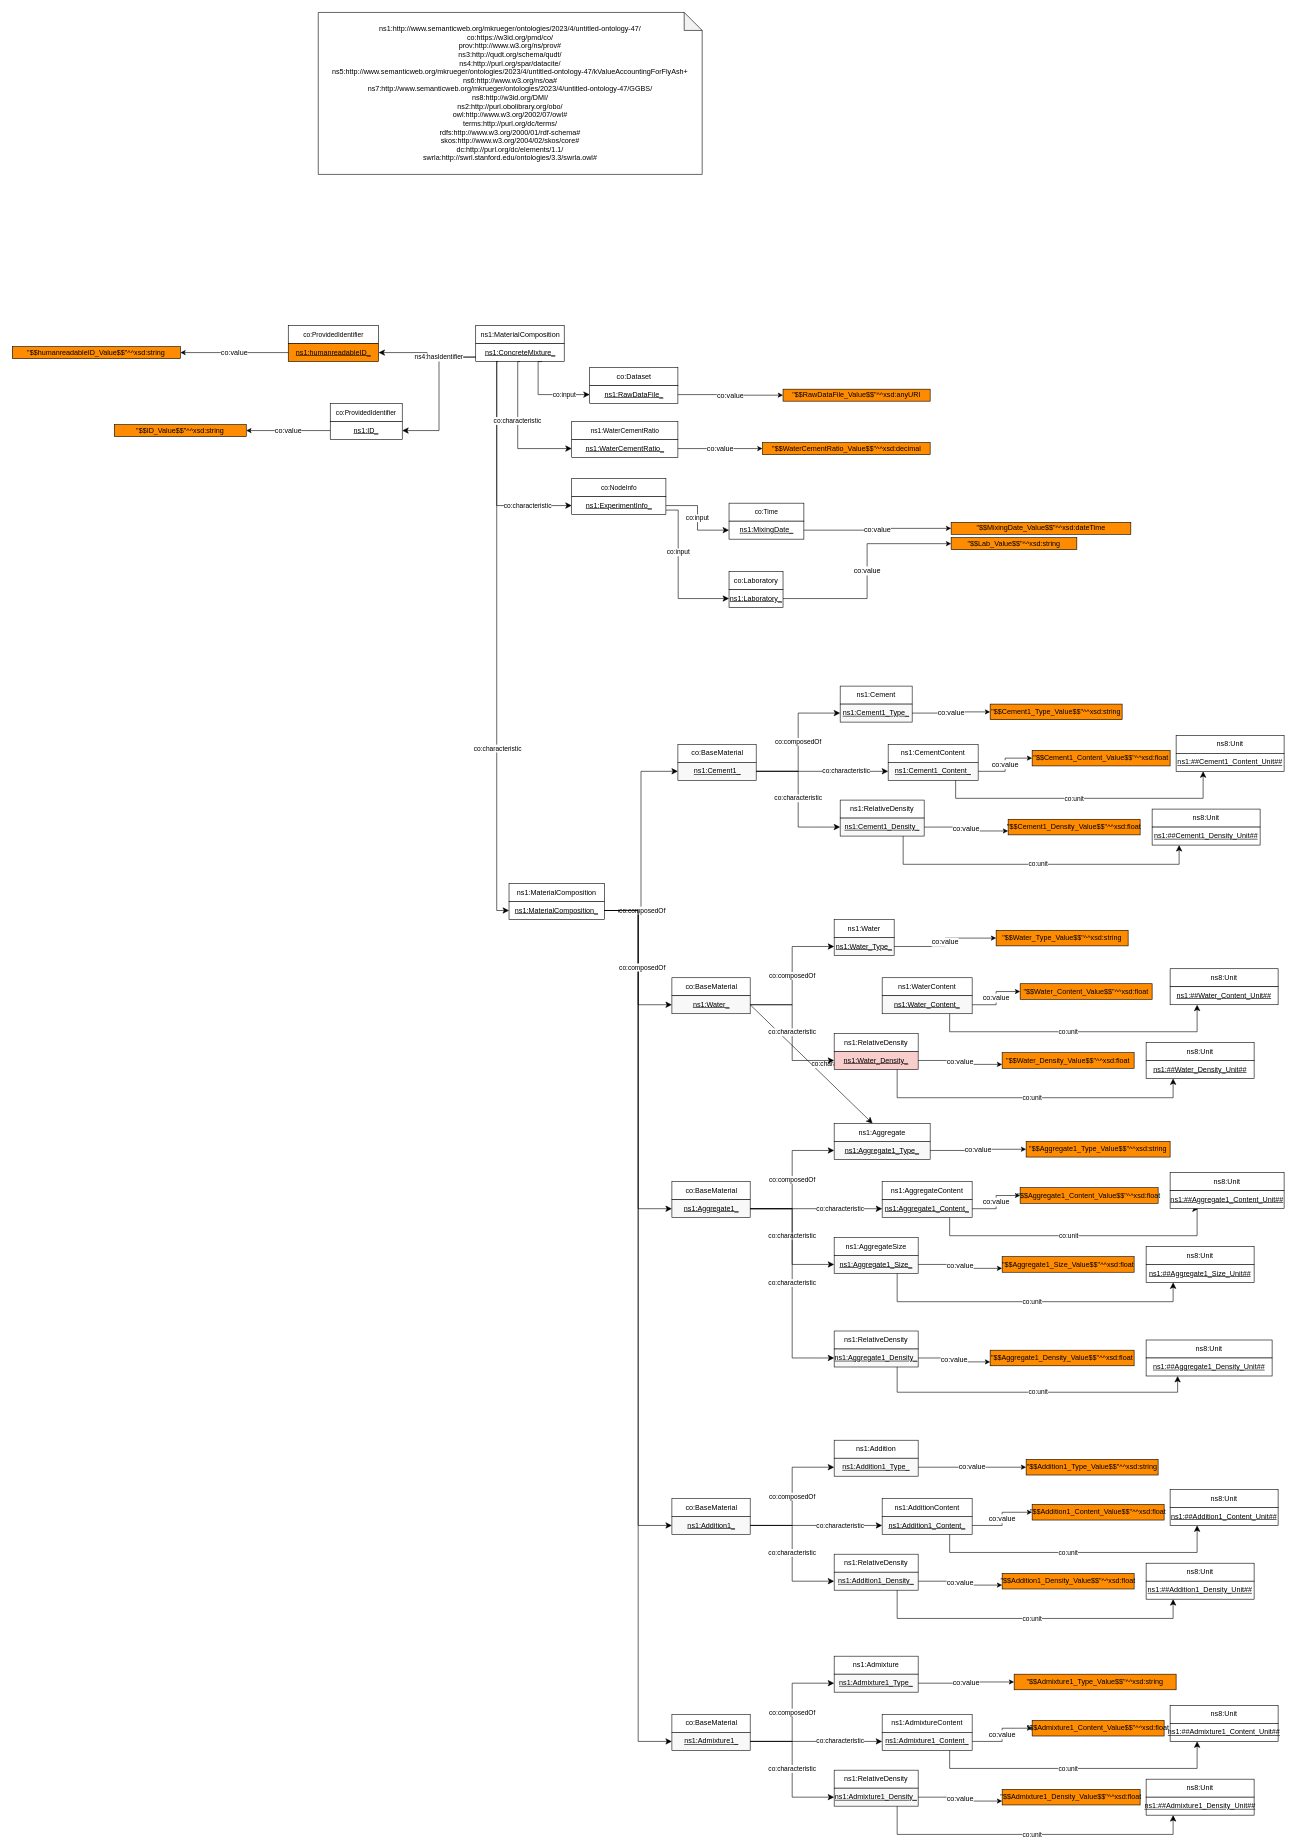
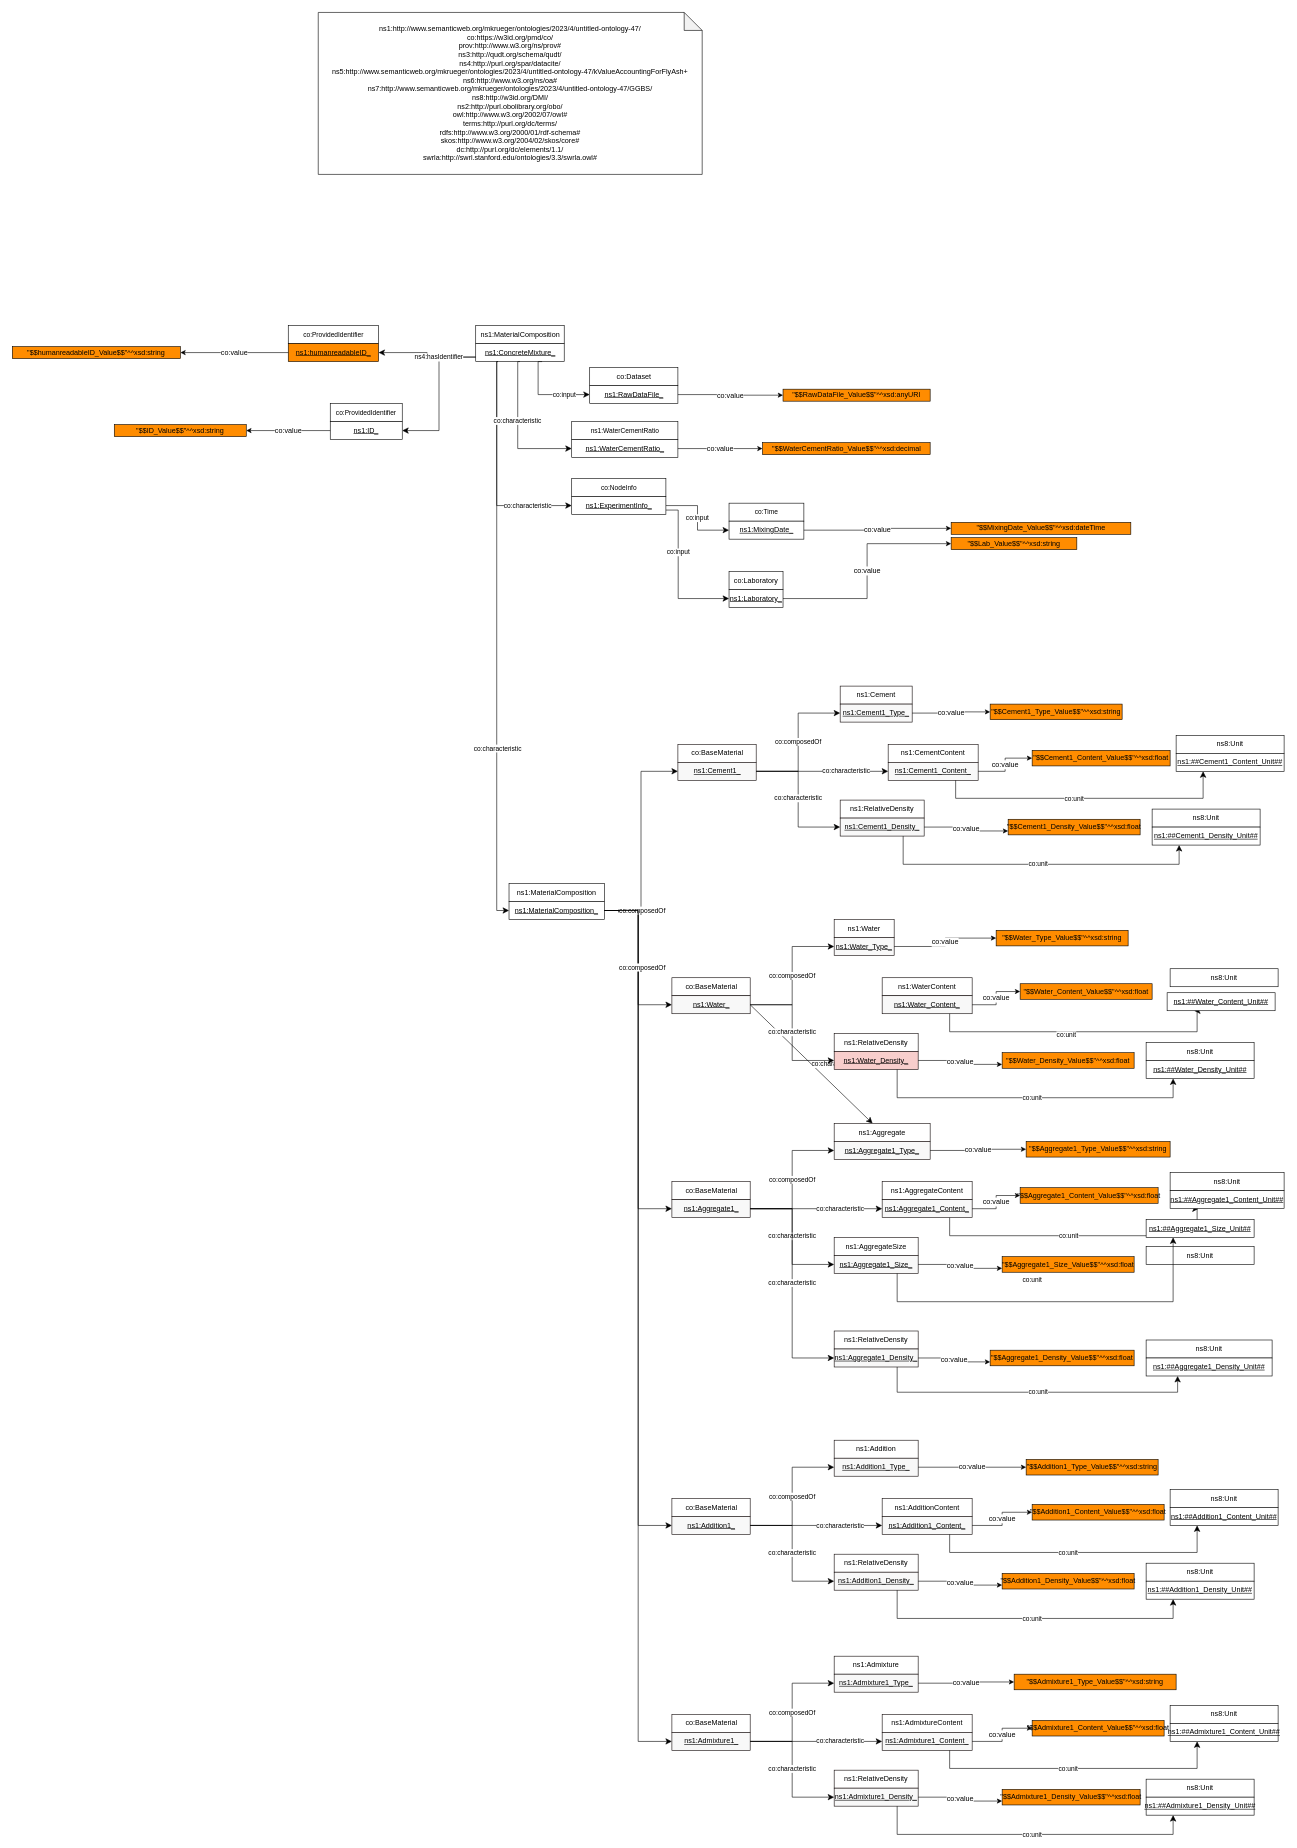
- <mxCell id="79" value="&lt;u&gt;ns1:##Water_Content_Unit##&lt;/u&gt;" style="rounded=0;whiteSpace=wrap;html=1;snapToPoint=1;" parent="1" vertex="1"><mxGeometry x="1950" y="1644.06" width="180" height="30" as="geometry" /></mxCell>
+ <mxCell id="79" value="&lt;u&gt;ns1:##Water_Content_Unit##&lt;/u&gt;" style="rounded=0;whiteSpace=wrap;html=1;snapToPoint=1;" parent="1" vertex="1"><mxGeometry x="1945" y="1654.06" width="180" height="30" as="geometry" /></mxCell>
- <mxCell id="103" value="&lt;u&gt;ns1:##Aggregate1_Size_Unit##&lt;/u&gt;" style="rounded=0;whiteSpace=wrap;html=1;snapToPoint=1;" parent="1" vertex="1"><mxGeometry x="1910" y="2107" width="180" height="30" as="geometry" /></mxCell>
+ <mxCell id="103" value="&lt;u&gt;ns1:##Aggregate1_Size_Unit##&lt;/u&gt;" style="rounded=0;whiteSpace=wrap;html=1;snapToPoint=1;" parent="1" vertex="1"><mxGeometry x="1910" y="2032" width="180" height="30" as="geometry" /></mxCell>
